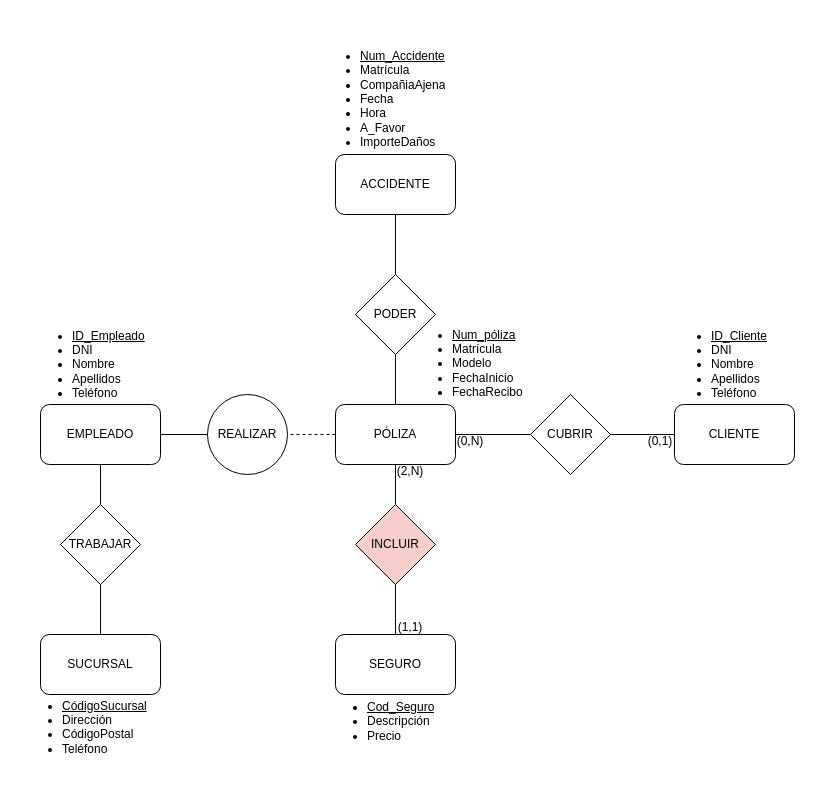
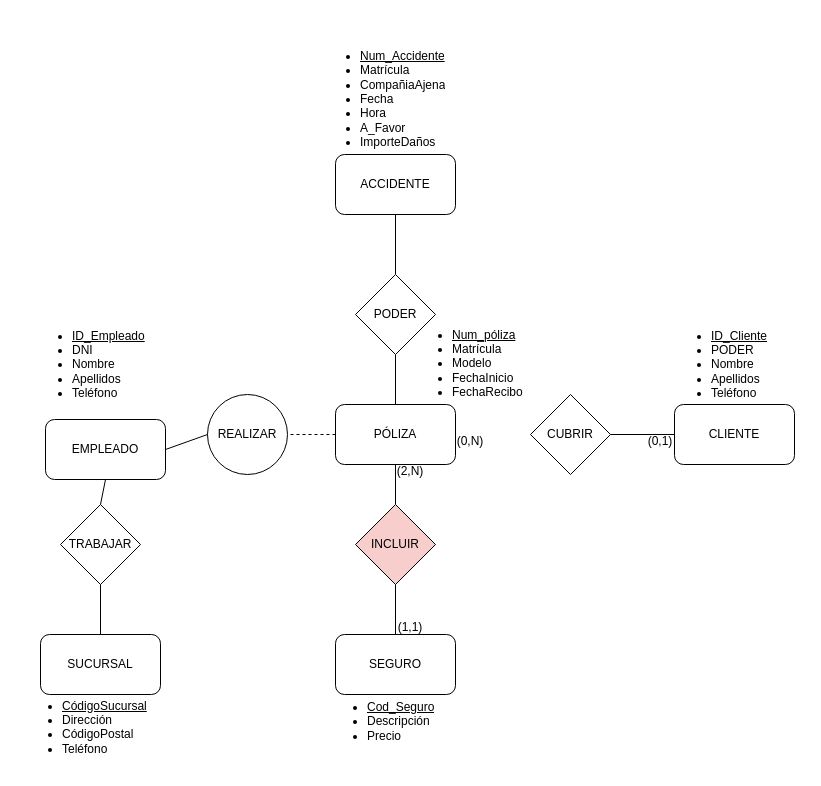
- <mxCell id="5" value="&lt;ul&gt;&lt;li&gt;&lt;u&gt;ID_Cliente&lt;/u&gt;&lt;/li&gt;&lt;li&gt;DNI&lt;/li&gt;&lt;li&gt;Nombre&lt;/li&gt;&lt;li&gt;Apellidos&lt;/li&gt;&lt;li&gt;Teléfono&lt;/li&gt;&lt;/ul&gt;" style="text;strokeColor=none;fillColor=none;html=1;whiteSpace=wrap;verticalAlign=middle;overflow=hidden;" vertex="1" parent="1"><mxGeometry x="669" y="314" width="130" height="100" as="geometry" /></mxCell>
+ <mxCell id="5" value="&lt;ul&gt;&lt;li&gt;&lt;u&gt;ID_Cliente&lt;/u&gt;&lt;/li&gt;&lt;li&gt;PODER&lt;/li&gt;&lt;li&gt;Nombre&lt;/li&gt;&lt;li&gt;Apellidos&lt;/li&gt;&lt;li&gt;Teléfono&lt;/li&gt;&lt;/ul&gt;" style="text;strokeColor=none;fillColor=none;html=1;whiteSpace=wrap;verticalAlign=middle;overflow=hidden;" vertex="1" parent="1"><mxGeometry x="669" y="314" width="130" height="100" as="geometry" /></mxCell>
- <mxCell id="15" value="EMPLEADO" style="rounded=1;whiteSpace=wrap;html=1;" vertex="1" parent="1"><mxGeometry x="40" y="404" width="120" height="60" as="geometry" /></mxCell>
+ <mxCell id="15" value="EMPLEADO" style="rounded=1;whiteSpace=wrap;html=1;" vertex="1" parent="1"><mxGeometry x="45" y="419" width="120" height="60" as="geometry" /></mxCell>
- <mxCell id="28" value="" style="endArrow=none;html=1;rounded=0;entryX=0;entryY=0.5;entryDx=0;entryDy=0;exitX=1;exitY=0.5;exitDx=0;exitDy=0;" edge="1" parent="1" source="6" target="8"><mxGeometry width="50" height="50" relative="1" as="geometry"><mxPoint x="620" y="444" as="sourcePoint" /><mxPoint x="684" y="444" as="targetPoint" /></mxGeometry></mxCell>
